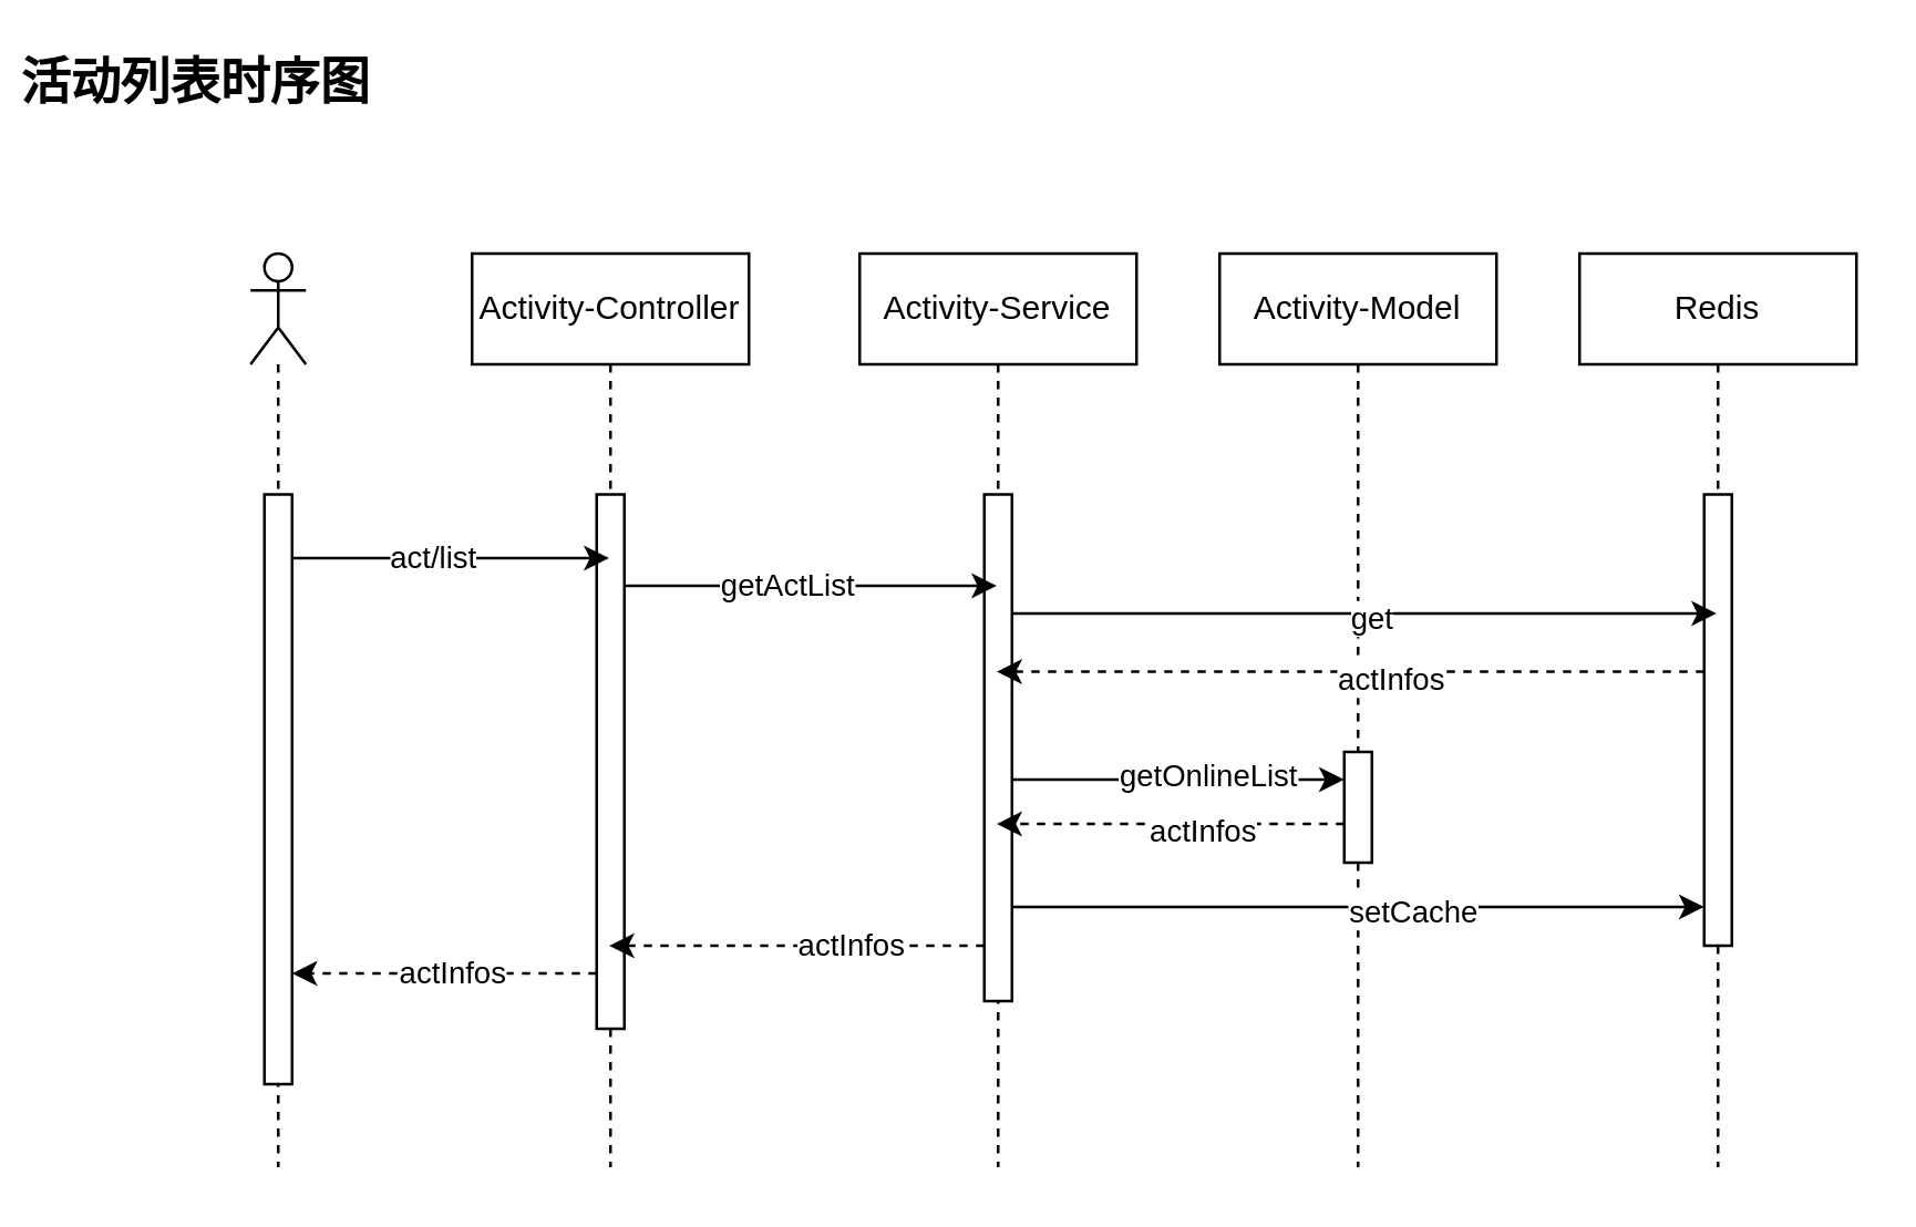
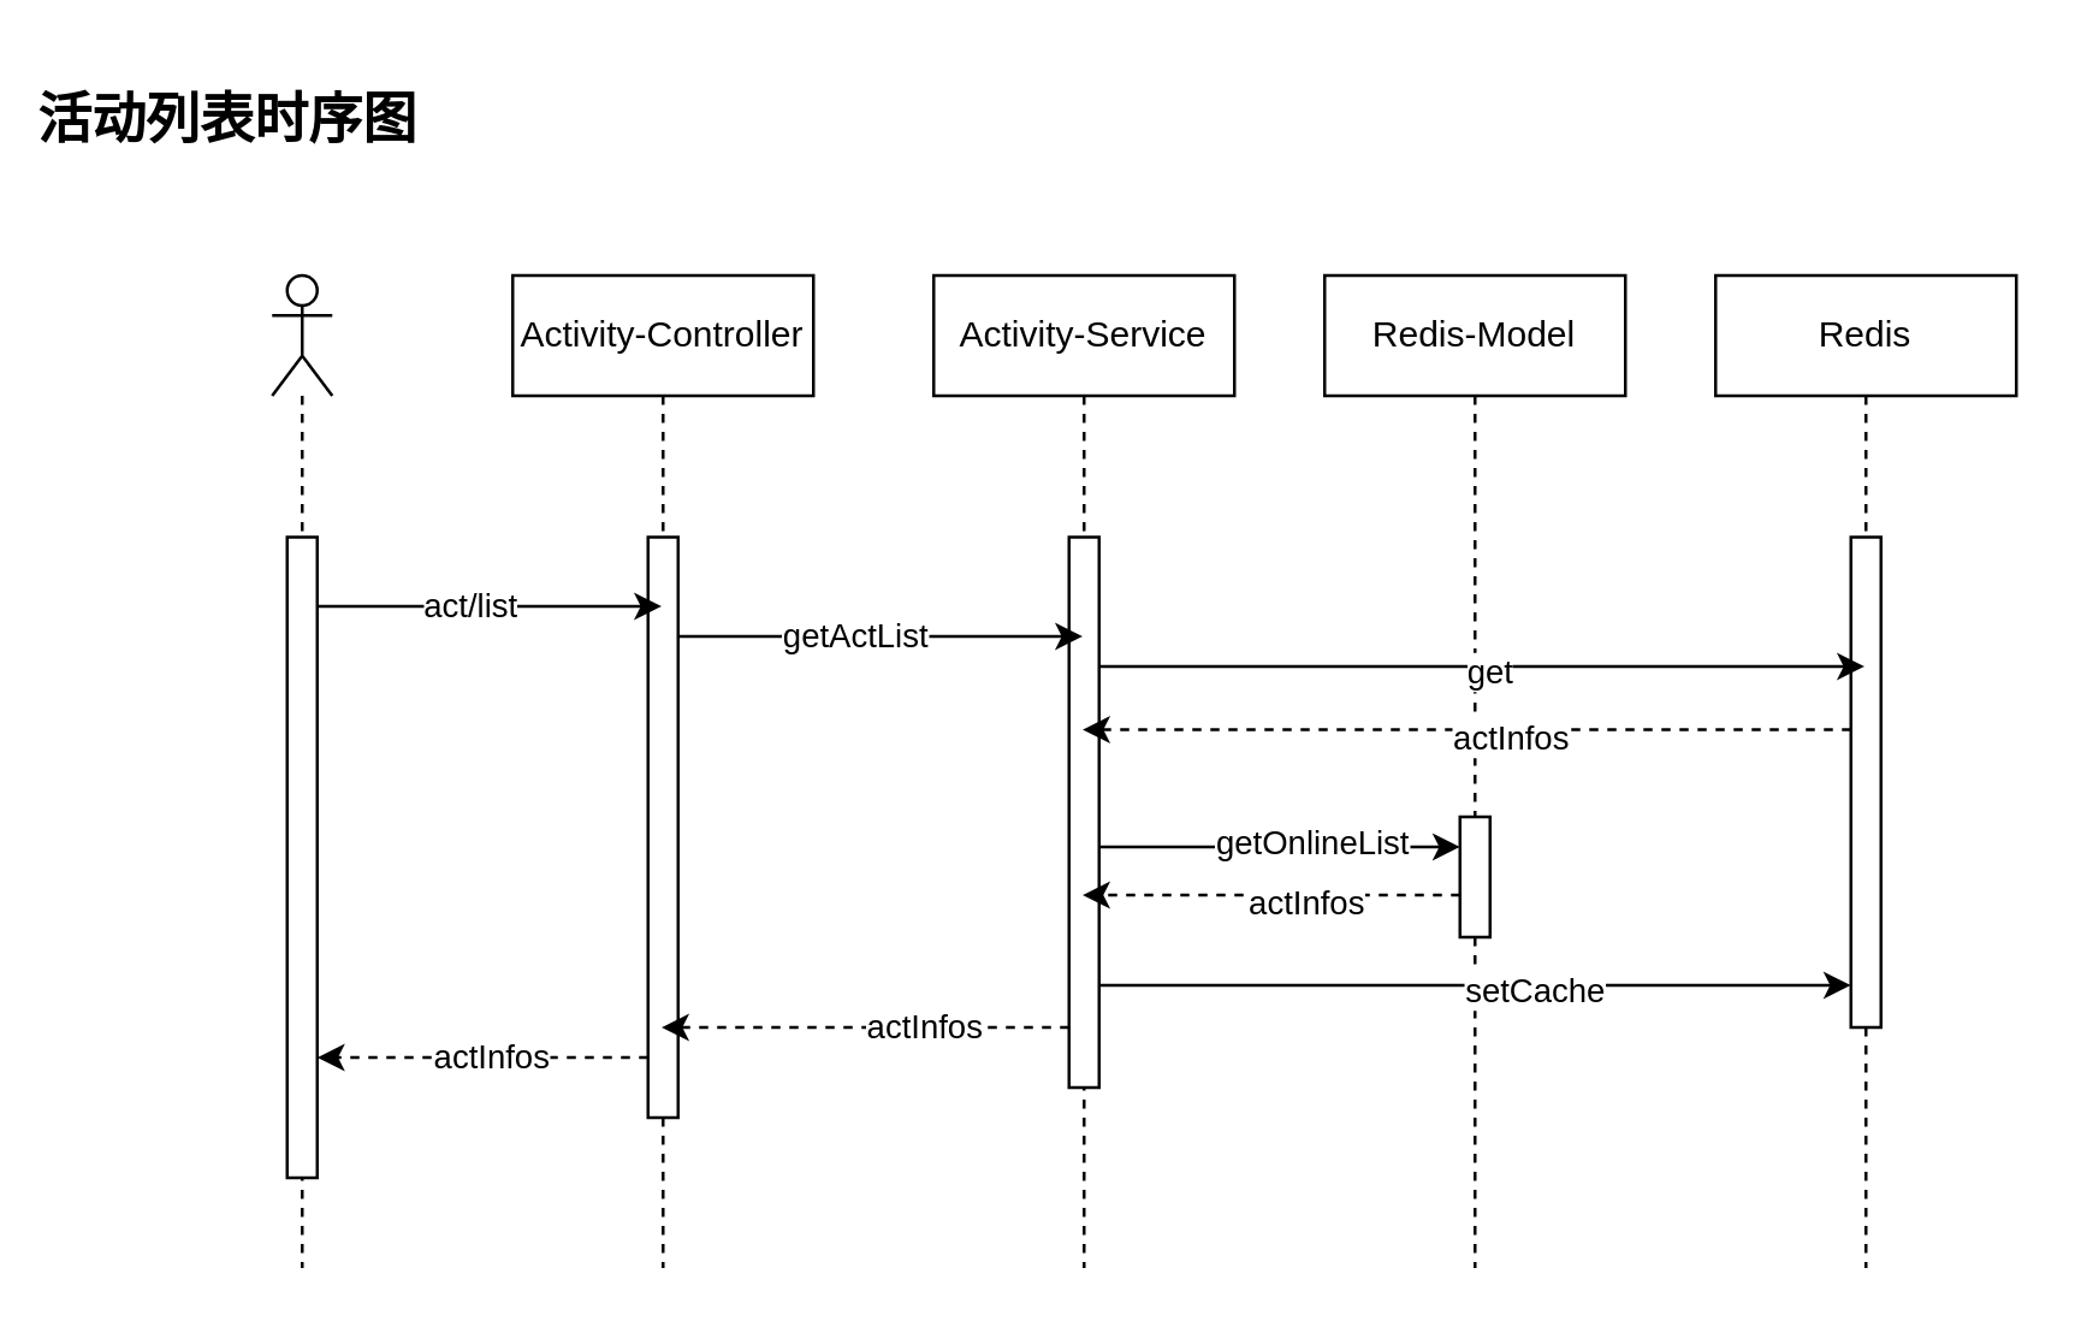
- <mxCell id="14" value="&lt;b&gt;&lt;font style=&quot;font-size: 18px;&quot;&gt;活动列表时序图&lt;/font&gt;&lt;/b&gt;" style="text;html=1;align=center;verticalAlign=middle;resizable=0;points=[];autosize=1;strokeColor=none;fillColor=none;" vertex="1" parent="1"><mxGeometry x="15" y="10" width="110" height="40" as="geometry" /></mxCell>
+ <mxCell id="14" value="&lt;b&gt;&lt;font style=&quot;font-size: 18px;&quot;&gt;活动列表时序图&lt;/font&gt;&lt;/b&gt;" style="text;html=1;align=center;verticalAlign=middle;resizable=0;points=[];autosize=1;strokeColor=none;fillColor=none;" vertex="1" parent="1"><mxGeometry x="20" y="20" width="110" height="40" as="geometry" /></mxCell>
- <mxCell id="12" value="Activity-Model" style="shape=umlLifeline;perimeter=lifelinePerimeter;whiteSpace=wrap;html=1;container=1;dropTarget=0;collapsible=0;recursiveResize=0;outlineConnect=0;portConstraint=eastwest;newEdgeStyle={&quot;edgeStyle&quot;:&quot;elbowEdgeStyle&quot;,&quot;elbow&quot;:&quot;vertical&quot;,&quot;curved&quot;:0,&quot;rounded&quot;:0};" vertex="1" parent="1"><mxGeometry x="440" y="91" width="100" height="330" as="geometry" /></mxCell>
+ <mxCell id="12" value="Redis-Model" style="shape=umlLifeline;perimeter=lifelinePerimeter;whiteSpace=wrap;html=1;container=1;dropTarget=0;collapsible=0;recursiveResize=0;outlineConnect=0;portConstraint=eastwest;newEdgeStyle={&quot;edgeStyle&quot;:&quot;elbowEdgeStyle&quot;,&quot;elbow&quot;:&quot;vertical&quot;,&quot;curved&quot;:0,&quot;rounded&quot;:0};" vertex="1" parent="1"><mxGeometry x="440" y="91" width="100" height="330" as="geometry" /></mxCell>
